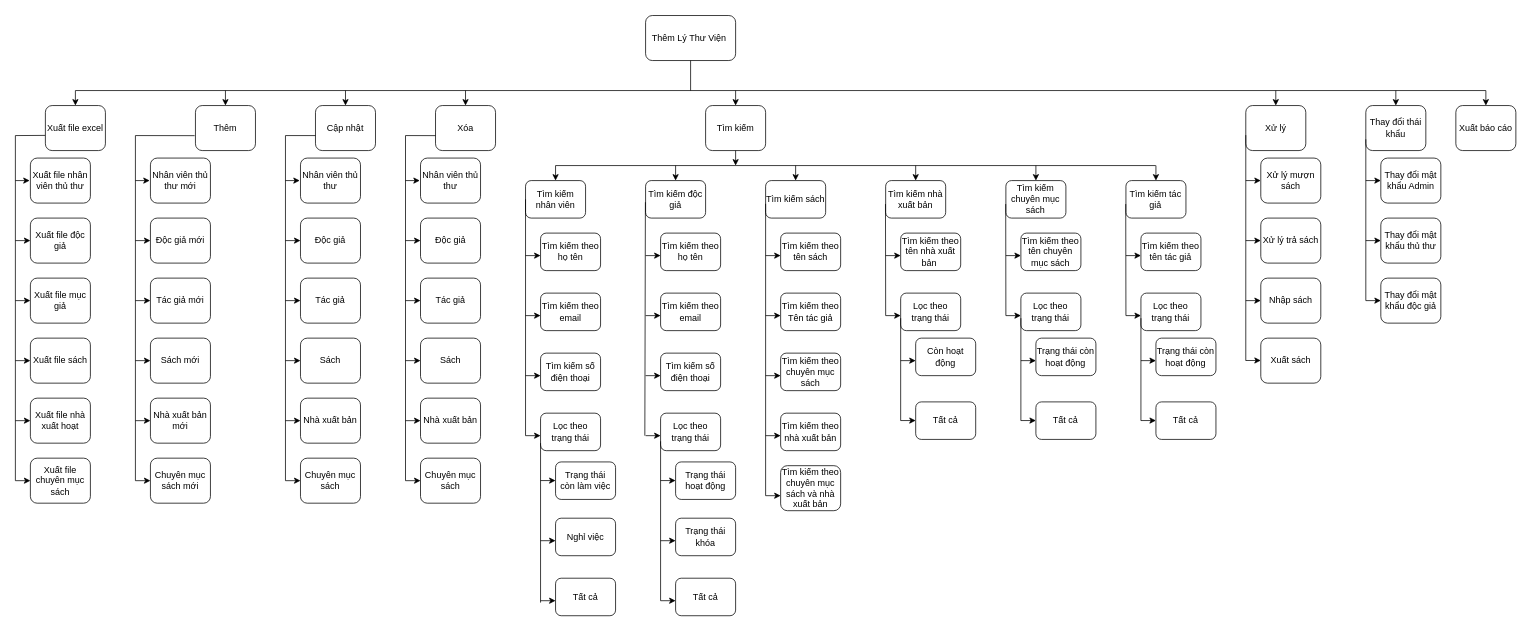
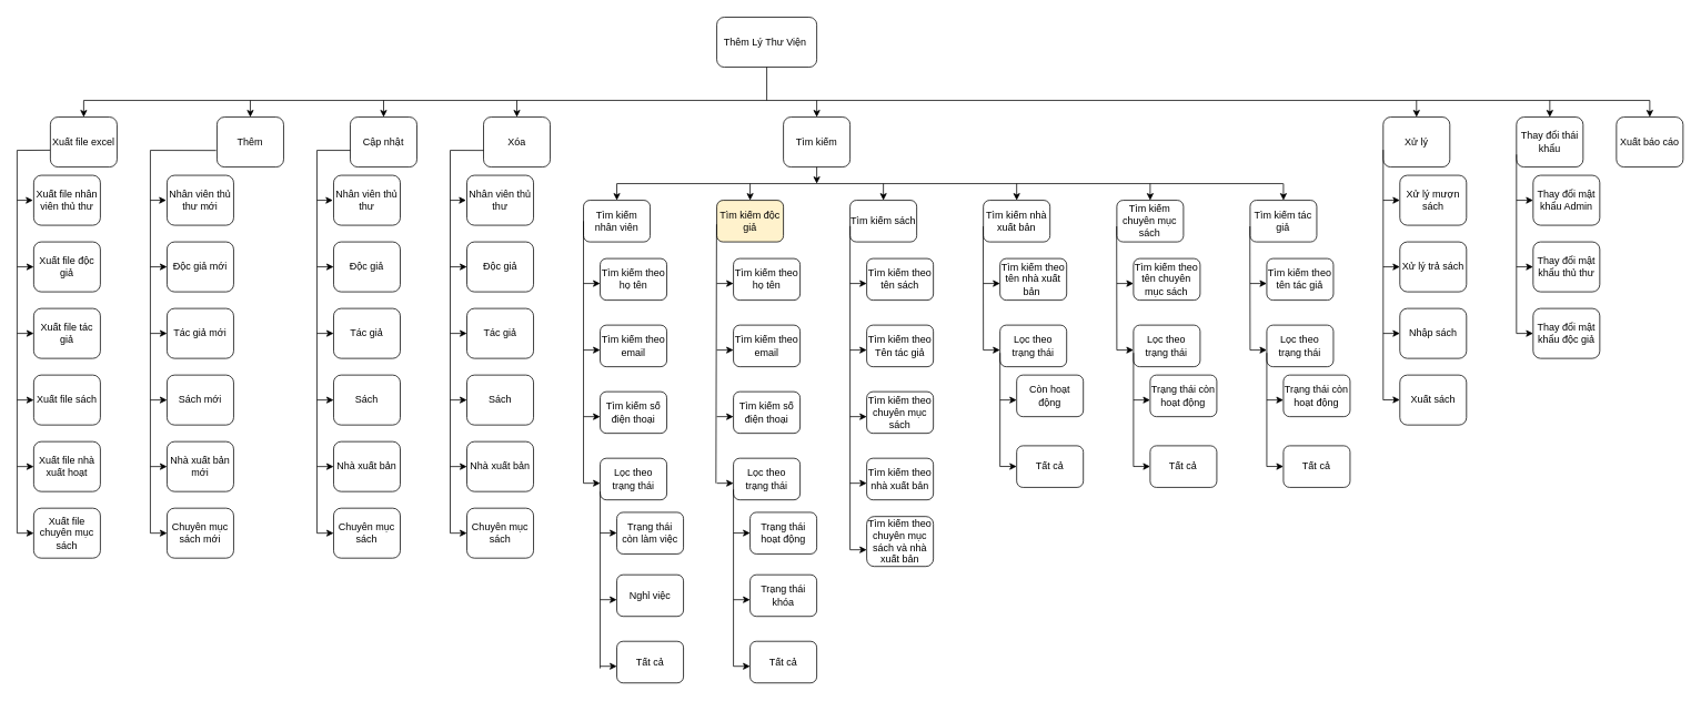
- <mxCell id="76" value="Tìm kiếm độc giả" style="rounded=1;whiteSpace=wrap;html=1;" parent="1" vertex="1"><mxGeometry x="860" y="240" width="80" height="50" as="geometry" /></mxCell>
+ <mxCell id="76" value="Tìm kiếm độc giả" style="rounded=1;whiteSpace=wrap;html=1;fillColor=#fff2cc;" parent="1" vertex="1"><mxGeometry x="860" y="240" width="80" height="50" as="geometry" /></mxCell>
- <mxCell id="155" value="Xuất file mục giả" style="rounded=1;whiteSpace=wrap;html=1;" parent="1" vertex="1"><mxGeometry x="40" y="370" width="80" height="60" as="geometry" /></mxCell>
+ <mxCell id="155" value="Xuất file tác giả" style="rounded=1;whiteSpace=wrap;html=1;" parent="1" vertex="1"><mxGeometry x="40" y="370" width="80" height="60" as="geometry" /></mxCell>
